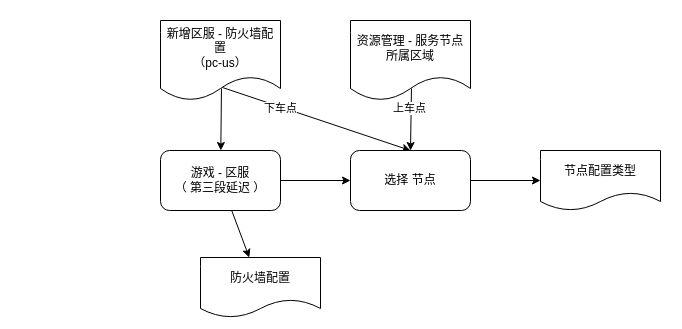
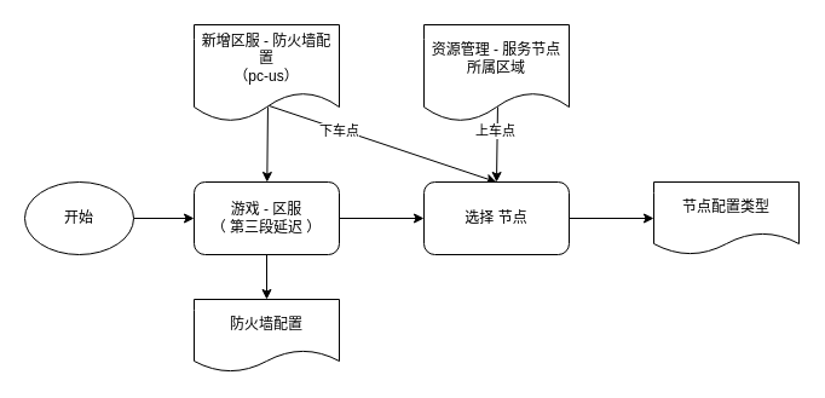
+ <mxCell id="16" value="开始" style="ellipse;whiteSpace=wrap;html=1;" vertex="1" parent="1"><mxGeometry x="20" y="150" width="90" height="60" as="geometry" /></mxCell>
+ <mxCell id="15" value="" style="edgeStyle=none;rounded=0;orthogonalLoop=1;jettySize=auto;html=1;" edge="1" parent="1" source="16" target="4"><mxGeometry relative="1" as="geometry" /></mxCell>
- <mxCell id="18" value="&lt;span&gt;防火墙配置&lt;br&gt;&lt;/span&gt;" style="shape=document;whiteSpace=wrap;html=1;boundedLbl=1;" vertex="1" parent="1"><mxGeometry x="200" y="257" width="120" height="60" as="geometry" /></mxCell>
+ <mxCell id="18" value="&lt;span&gt;防火墙配置&lt;br&gt;&lt;/span&gt;" style="shape=document;whiteSpace=wrap;html=1;boundedLbl=1;" vertex="1" parent="1"><mxGeometry x="160" y="247" width="120" height="60" as="geometry" /></mxCell>
